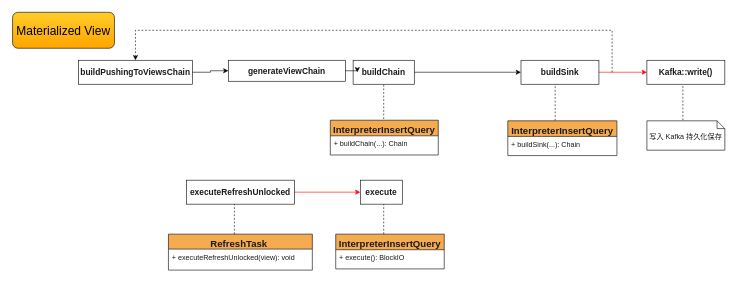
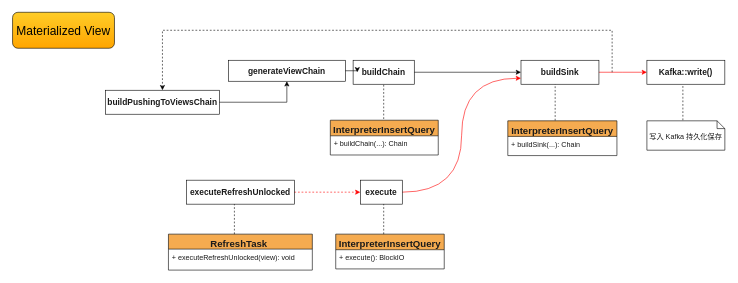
- <mxCell id="11" value="&lt;span style=&quot;font-size: 14px;&quot;&gt;&lt;b&gt;buildPushingToViewsChain&lt;/b&gt;&lt;/span&gt;" style="html=1;whiteSpace=wrap;fillColor=none;labelBackgroundColor=none;strokeColor=#000000;fontColor=#1A1A1A;" parent="1" vertex="1"><mxGeometry x="130" y="100" width="190" height="40" as="geometry" /></mxCell>
+ <mxCell id="11" value="&lt;span style=&quot;font-size: 14px;&quot;&gt;&lt;b&gt;buildPushingToViewsChain&lt;/b&gt;&lt;/span&gt;" style="html=1;whiteSpace=wrap;fillColor=none;labelBackgroundColor=none;strokeColor=#000000;fontColor=#1A1A1A;" parent="1" vertex="1"><mxGeometry x="175" y="150" width="190" height="40" as="geometry" /></mxCell>
+ <mxCell id="23" style="edgeStyle=orthogonalEdgeStyle;rounded=0;orthogonalLoop=1;jettySize=auto;html=1;entryX=0;entryY=0.75;entryDx=0;entryDy=0;labelBackgroundColor=none;strokeColor=#FF0000;fontColor=default;curved=1;" parent="1" source="24" target="18" edge="1"><mxGeometry relative="1" as="geometry" /></mxCell>
- <mxCell id="28" value="" style="edgeStyle=orthogonalEdgeStyle;rounded=0;orthogonalLoop=1;jettySize=auto;html=1;strokeColor=#FF0000;" edge="1" parent="1" source="29" target="24"><mxGeometry relative="1" as="geometry" /></mxCell>
+ <mxCell id="28" value="" style="edgeStyle=orthogonalEdgeStyle;rounded=0;orthogonalLoop=1;jettySize=auto;html=1;strokeColor=#FF0000;dashed=1;" edge="1" parent="1" source="29" target="24"><mxGeometry relative="1" as="geometry" /></mxCell>
